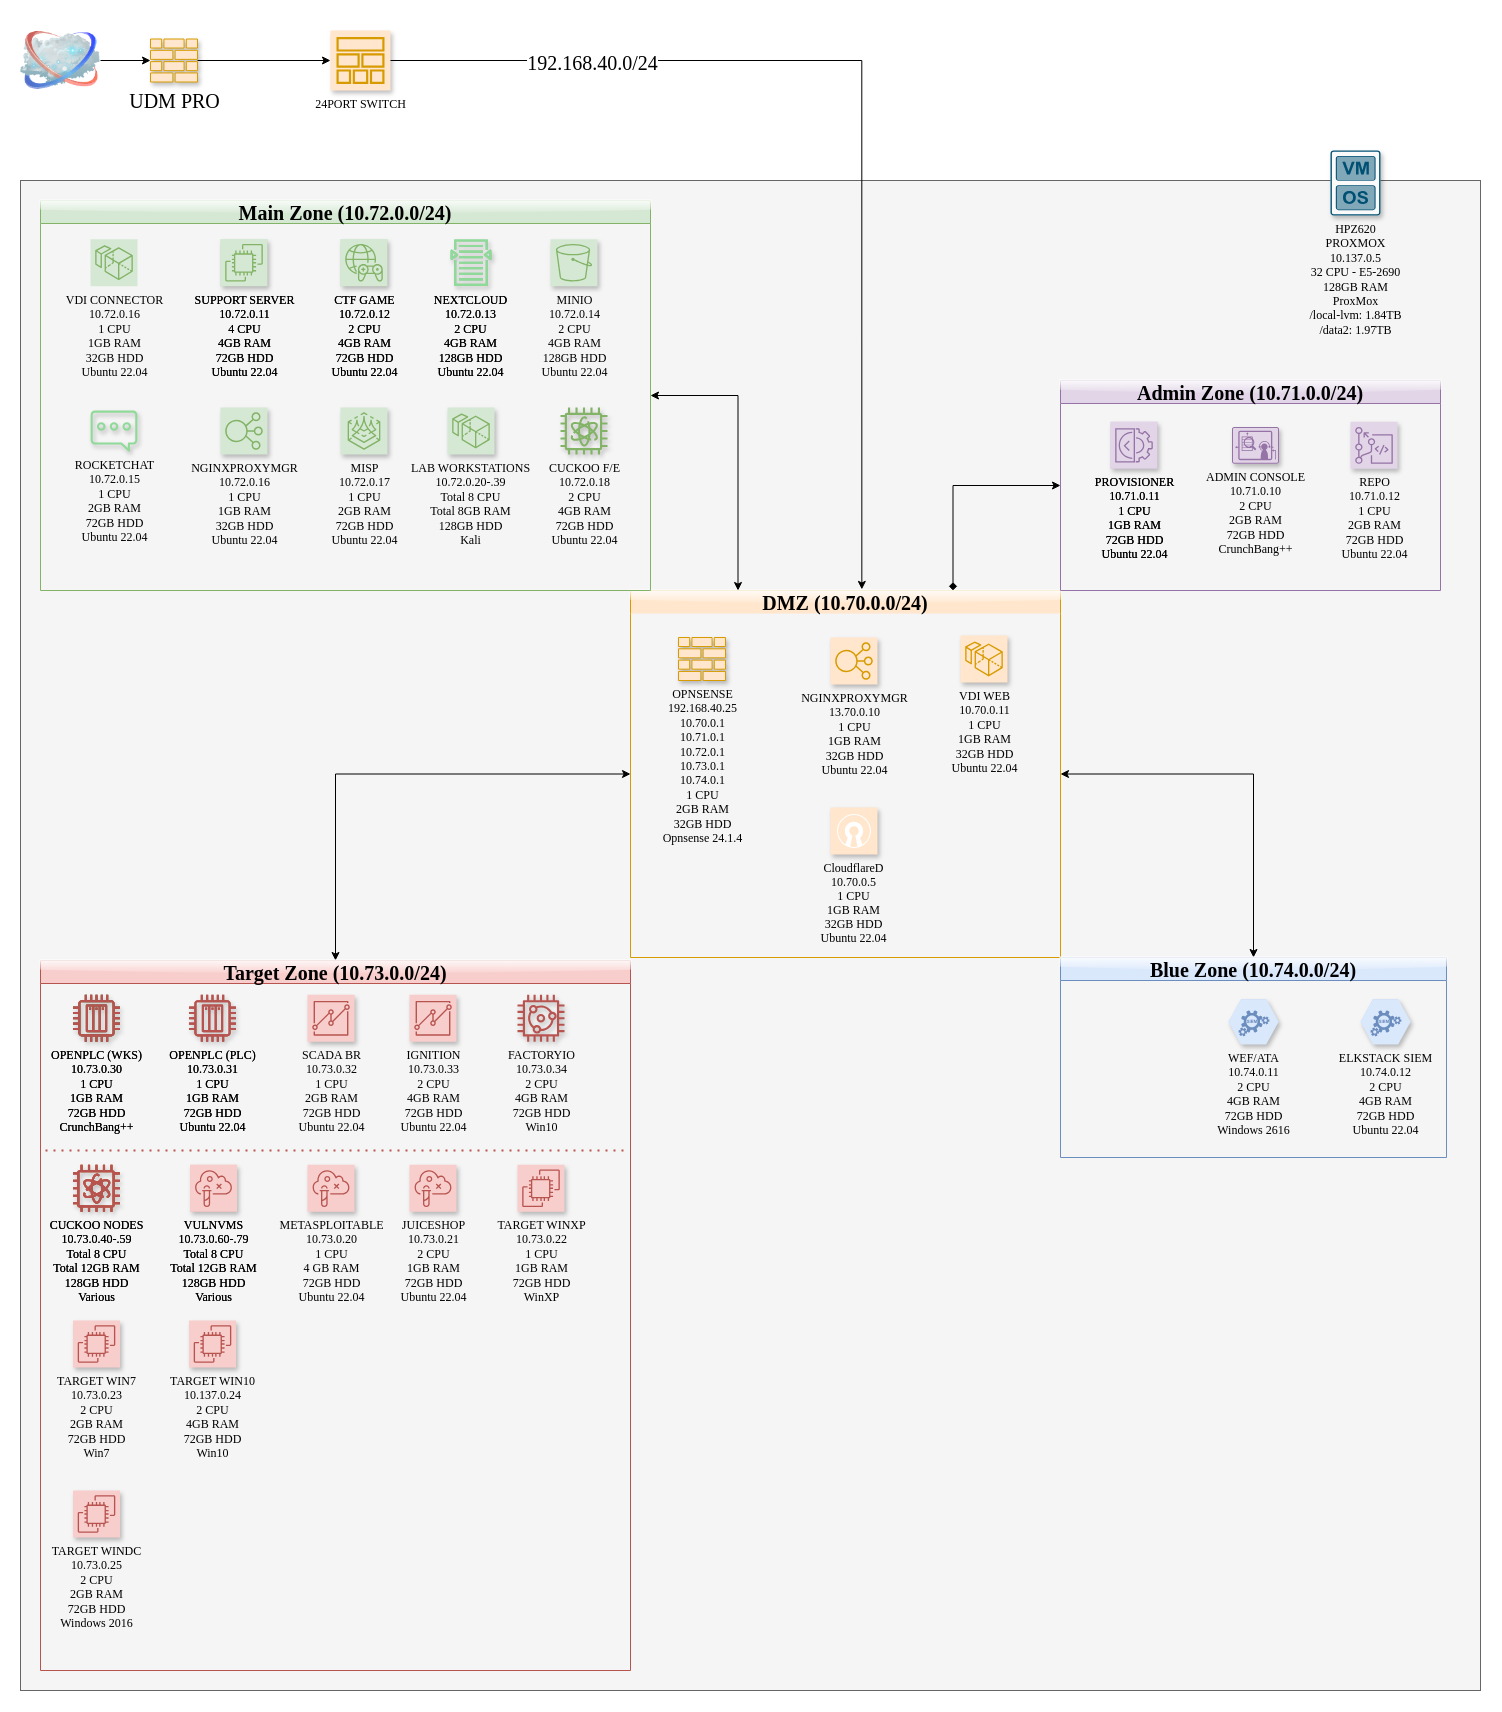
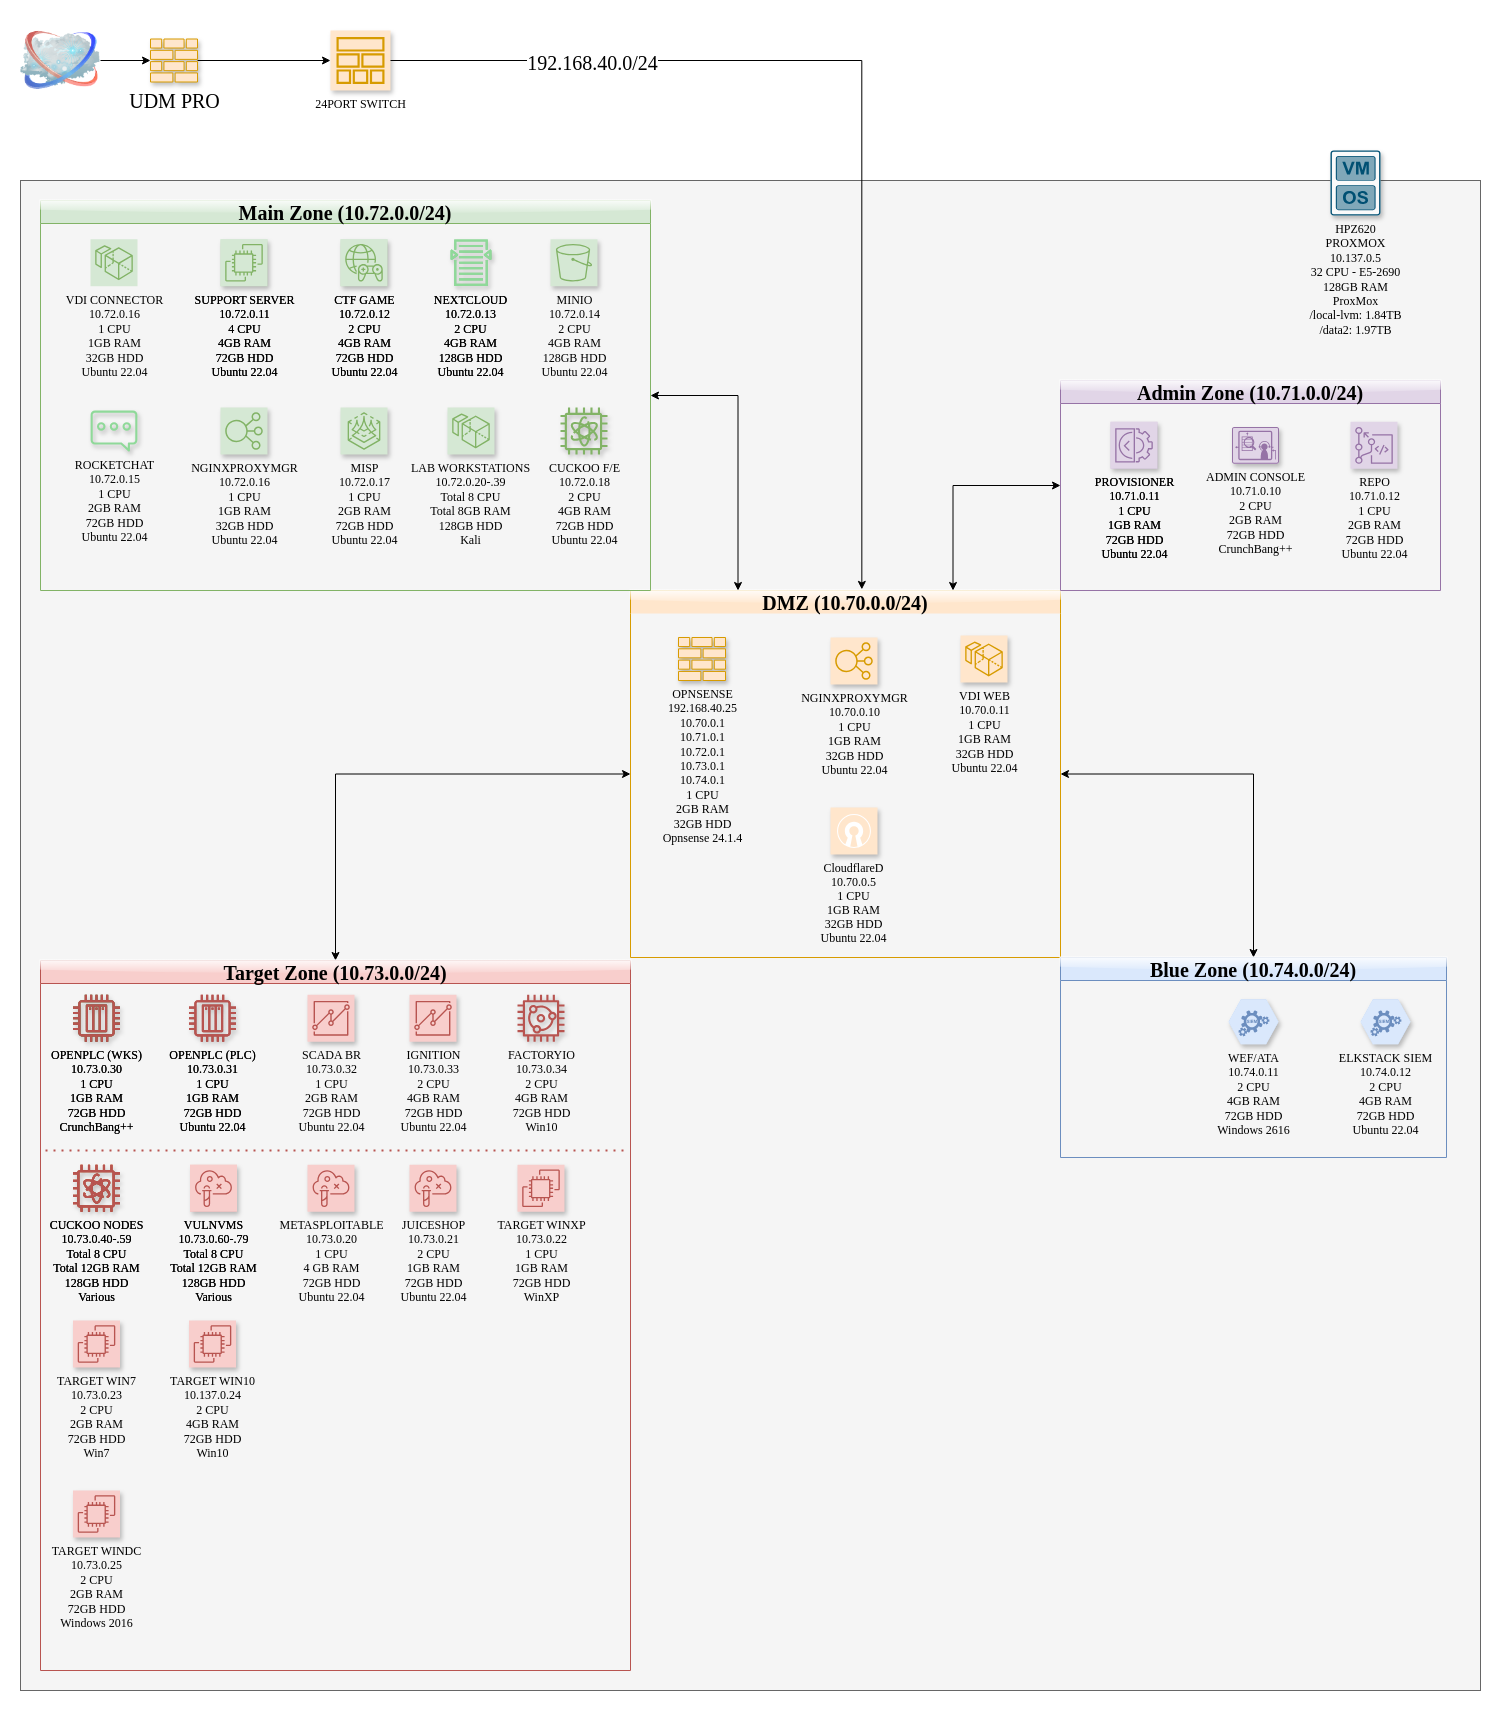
- <mxCell id="13" style="edgeStyle=orthogonalEdgeStyle;rounded=0;hachureGap=4;orthogonalLoop=1;jettySize=auto;html=1;exitX=0;exitY=0.5;exitDx=0;exitDy=0;entryX=0.75;entryY=0;entryDx=0;entryDy=0;fontFamily=Architects Daughter;fontSource=https%3A%2F%2Ffonts.googleapis.com%2Fcss%3Ffamily%3DArchitects%2BDaughter;fontSize=16;startArrow=classic;startFill=1;endArrow=diamond;" parent="1" source="14" target="8" edge="1"><mxGeometry relative="1" as="geometry" /></mxCell>
+ <mxCell id="13" style="edgeStyle=orthogonalEdgeStyle;rounded=0;hachureGap=4;orthogonalLoop=1;jettySize=auto;html=1;exitX=0;exitY=0.5;exitDx=0;exitDy=0;entryX=0.75;entryY=0;entryDx=0;entryDy=0;fontFamily=Architects Daughter;fontSource=https%3A%2F%2Ffonts.googleapis.com%2Fcss%3Ffamily%3DArchitects%2BDaughter;fontSize=16;startArrow=classic;startFill=1;" parent="1" source="14" target="8" edge="1"><mxGeometry relative="1" as="geometry" /></mxCell>
- <mxCell id="10" value="NGINXPROXYMGR&lt;br style=&quot;font-size: 12px;&quot;&gt;13.70.0.10&lt;br&gt;1 CPU&lt;br&gt;1GB RAM&lt;br&gt;32GB HDD&lt;br&gt;Ubuntu 22.04" style="sketch=0;points=[[0,0,0],[0.25,0,0],[0.5,0,0],[0.75,0,0],[1,0,0],[0,1,0],[0.25,1,0],[0.5,1,0],[0.75,1,0],[1,1,0],[0,0.25,0],[0,0.5,0],[0,0.75,0],[1,0.25,0],[1,0.5,0],[1,0.75,0]];outlineConnect=0;gradientDirection=north;fillColor=#ffe6cc;strokeColor=#d79b00;dashed=0;verticalLabelPosition=bottom;verticalAlign=top;align=center;html=1;fontSize=12;fontStyle=0;aspect=fixed;shape=mxgraph.aws4.resourceIcon;resIcon=mxgraph.aws4.elastic_load_balancing;hachureGap=4;jiggle=2;curveFitting=1;fontFamily=Lucida Console;shadow=1;" parent="8" vertex="1"><mxGeometry x="200" y="47" width="47" height="47" as="geometry" /></mxCell>
+ <mxCell id="10" value="NGINXPROXYMGR&lt;br style=&quot;font-size: 12px;&quot;&gt;10.70.0.10&lt;br&gt;1 CPU&lt;br&gt;1GB RAM&lt;br&gt;32GB HDD&lt;br&gt;Ubuntu 22.04" style="sketch=0;points=[[0,0,0],[0.25,0,0],[0.5,0,0],[0.75,0,0],[1,0,0],[0,1,0],[0.25,1,0],[0.5,1,0],[0.75,1,0],[1,1,0],[0,0.25,0],[0,0.5,0],[0,0.75,0],[1,0.25,0],[1,0.5,0],[1,0.75,0]];outlineConnect=0;gradientDirection=north;fillColor=#ffe6cc;strokeColor=#d79b00;dashed=0;verticalLabelPosition=bottom;verticalAlign=top;align=center;html=1;fontSize=12;fontStyle=0;aspect=fixed;shape=mxgraph.aws4.resourceIcon;resIcon=mxgraph.aws4.elastic_load_balancing;hachureGap=4;jiggle=2;curveFitting=1;fontFamily=Lucida Console;shadow=1;" parent="8" vertex="1"><mxGeometry x="200" y="47" width="47" height="47" as="geometry" /></mxCell>
